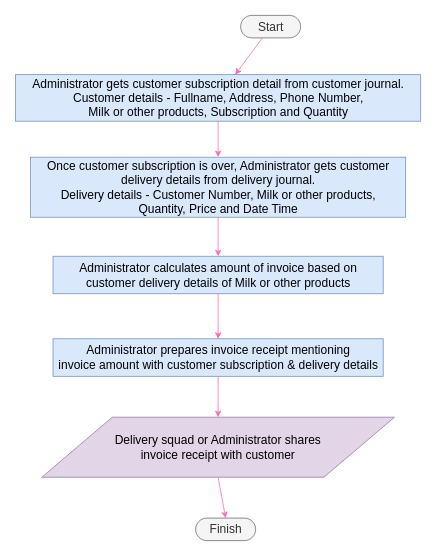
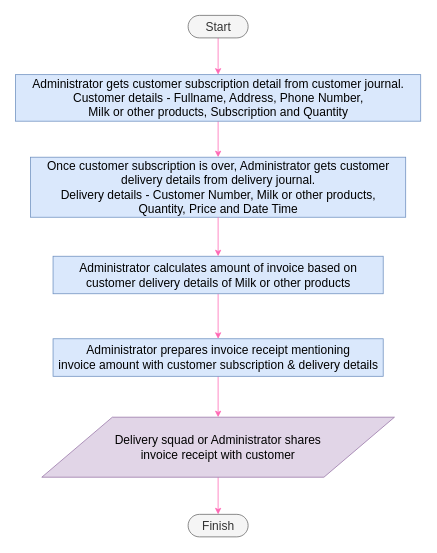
- <mxCell id="3" value="&lt;font style=&quot;font-size: 16px;&quot;&gt;Start&lt;/font&gt;" style="html=1;dashed=0;whitespace=wrap;shape=mxgraph.dfd.start;fillColor=#f5f5f5;fontColor=#333333;strokeColor=#666666;fontSize=16;" parent="1" vertex="1"><mxGeometry x="320" y="20" width="80" height="30" as="geometry" /></mxCell>
+ <mxCell id="3" value="&lt;font style=&quot;font-size: 16px;&quot;&gt;Start&lt;/font&gt;" style="html=1;dashed=0;whitespace=wrap;shape=mxgraph.dfd.start;fillColor=#f5f5f5;fontColor=#333333;strokeColor=#666666;fontSize=16;" parent="1" vertex="1"><mxGeometry x="250" y="20" width="80" height="30" as="geometry" /></mxCell>
- <mxCell id="12" value="Finish" style="html=1;dashed=0;whitespace=wrap;shape=mxgraph.dfd.start;fillColor=#f5f5f5;fontColor=#333333;strokeColor=#666666;fontSize=16;" parent="1" vertex="1"><mxGeometry x="260" y="690" width="80" height="30" as="geometry" /></mxCell>
+ <mxCell id="12" value="Finish" style="html=1;dashed=0;whitespace=wrap;shape=mxgraph.dfd.start;fillColor=#f5f5f5;fontColor=#333333;strokeColor=#666666;fontSize=16;" parent="1" vertex="1"><mxGeometry x="250" y="685" width="80" height="30" as="geometry" /></mxCell>
